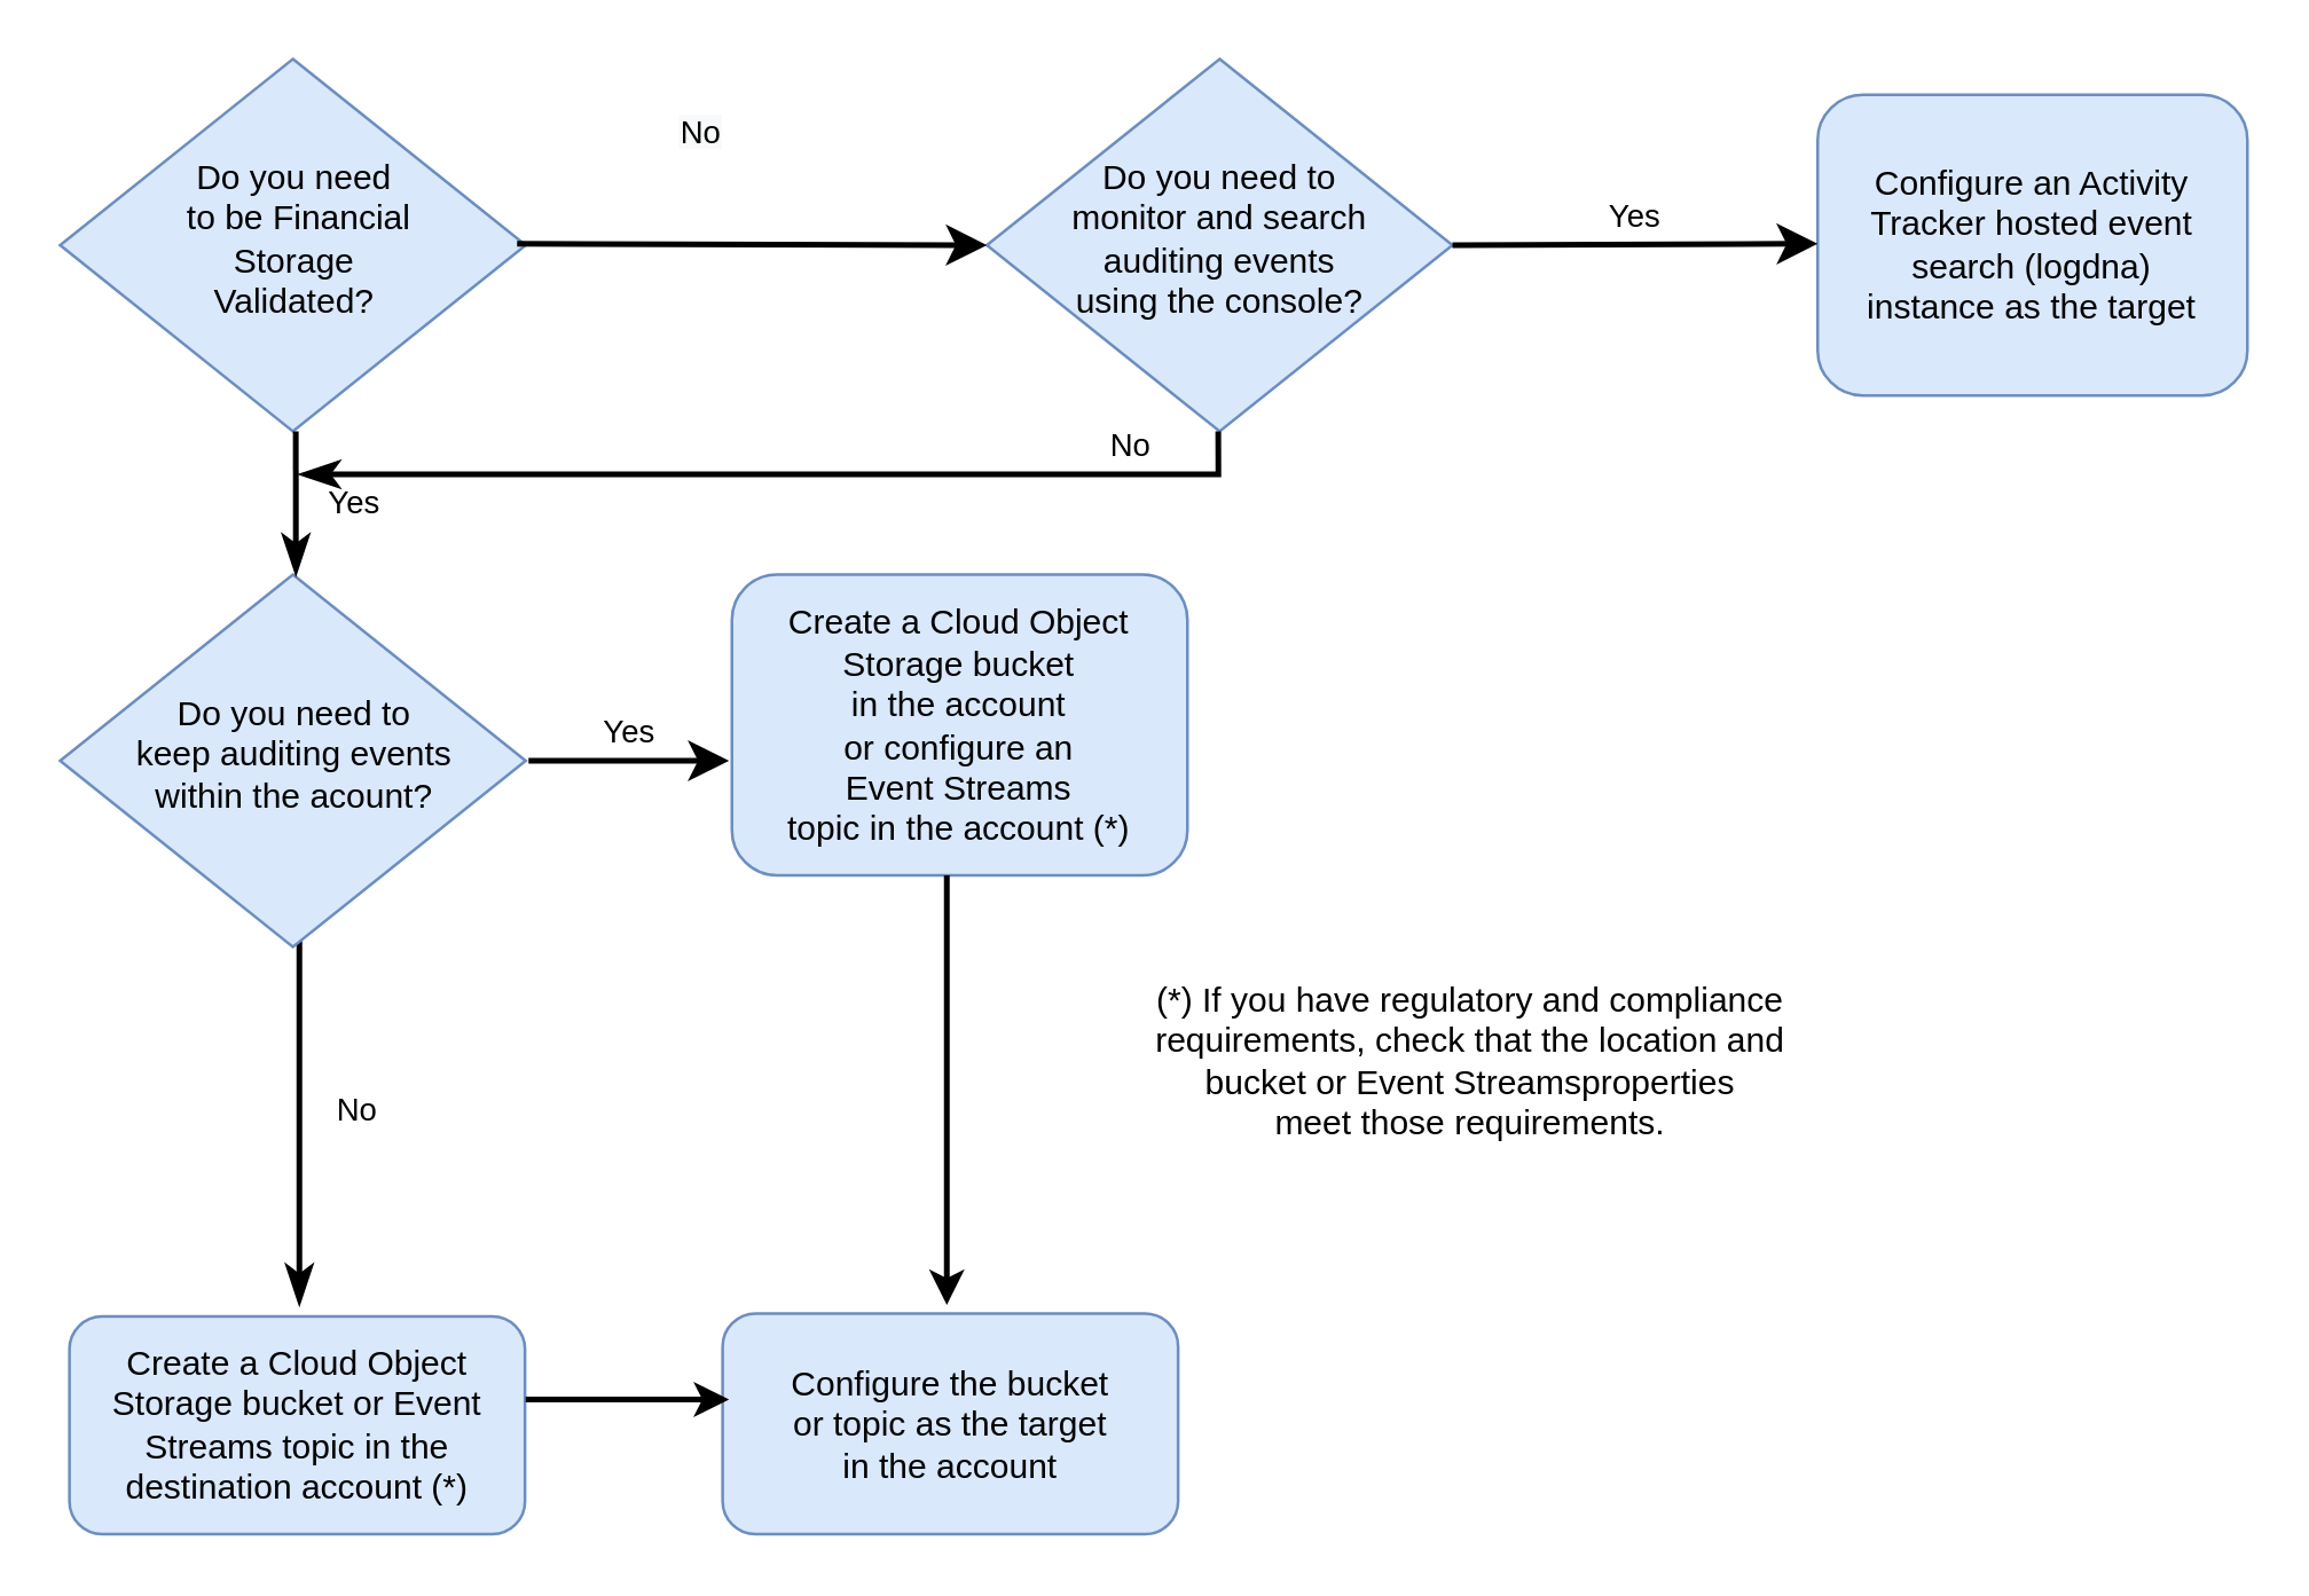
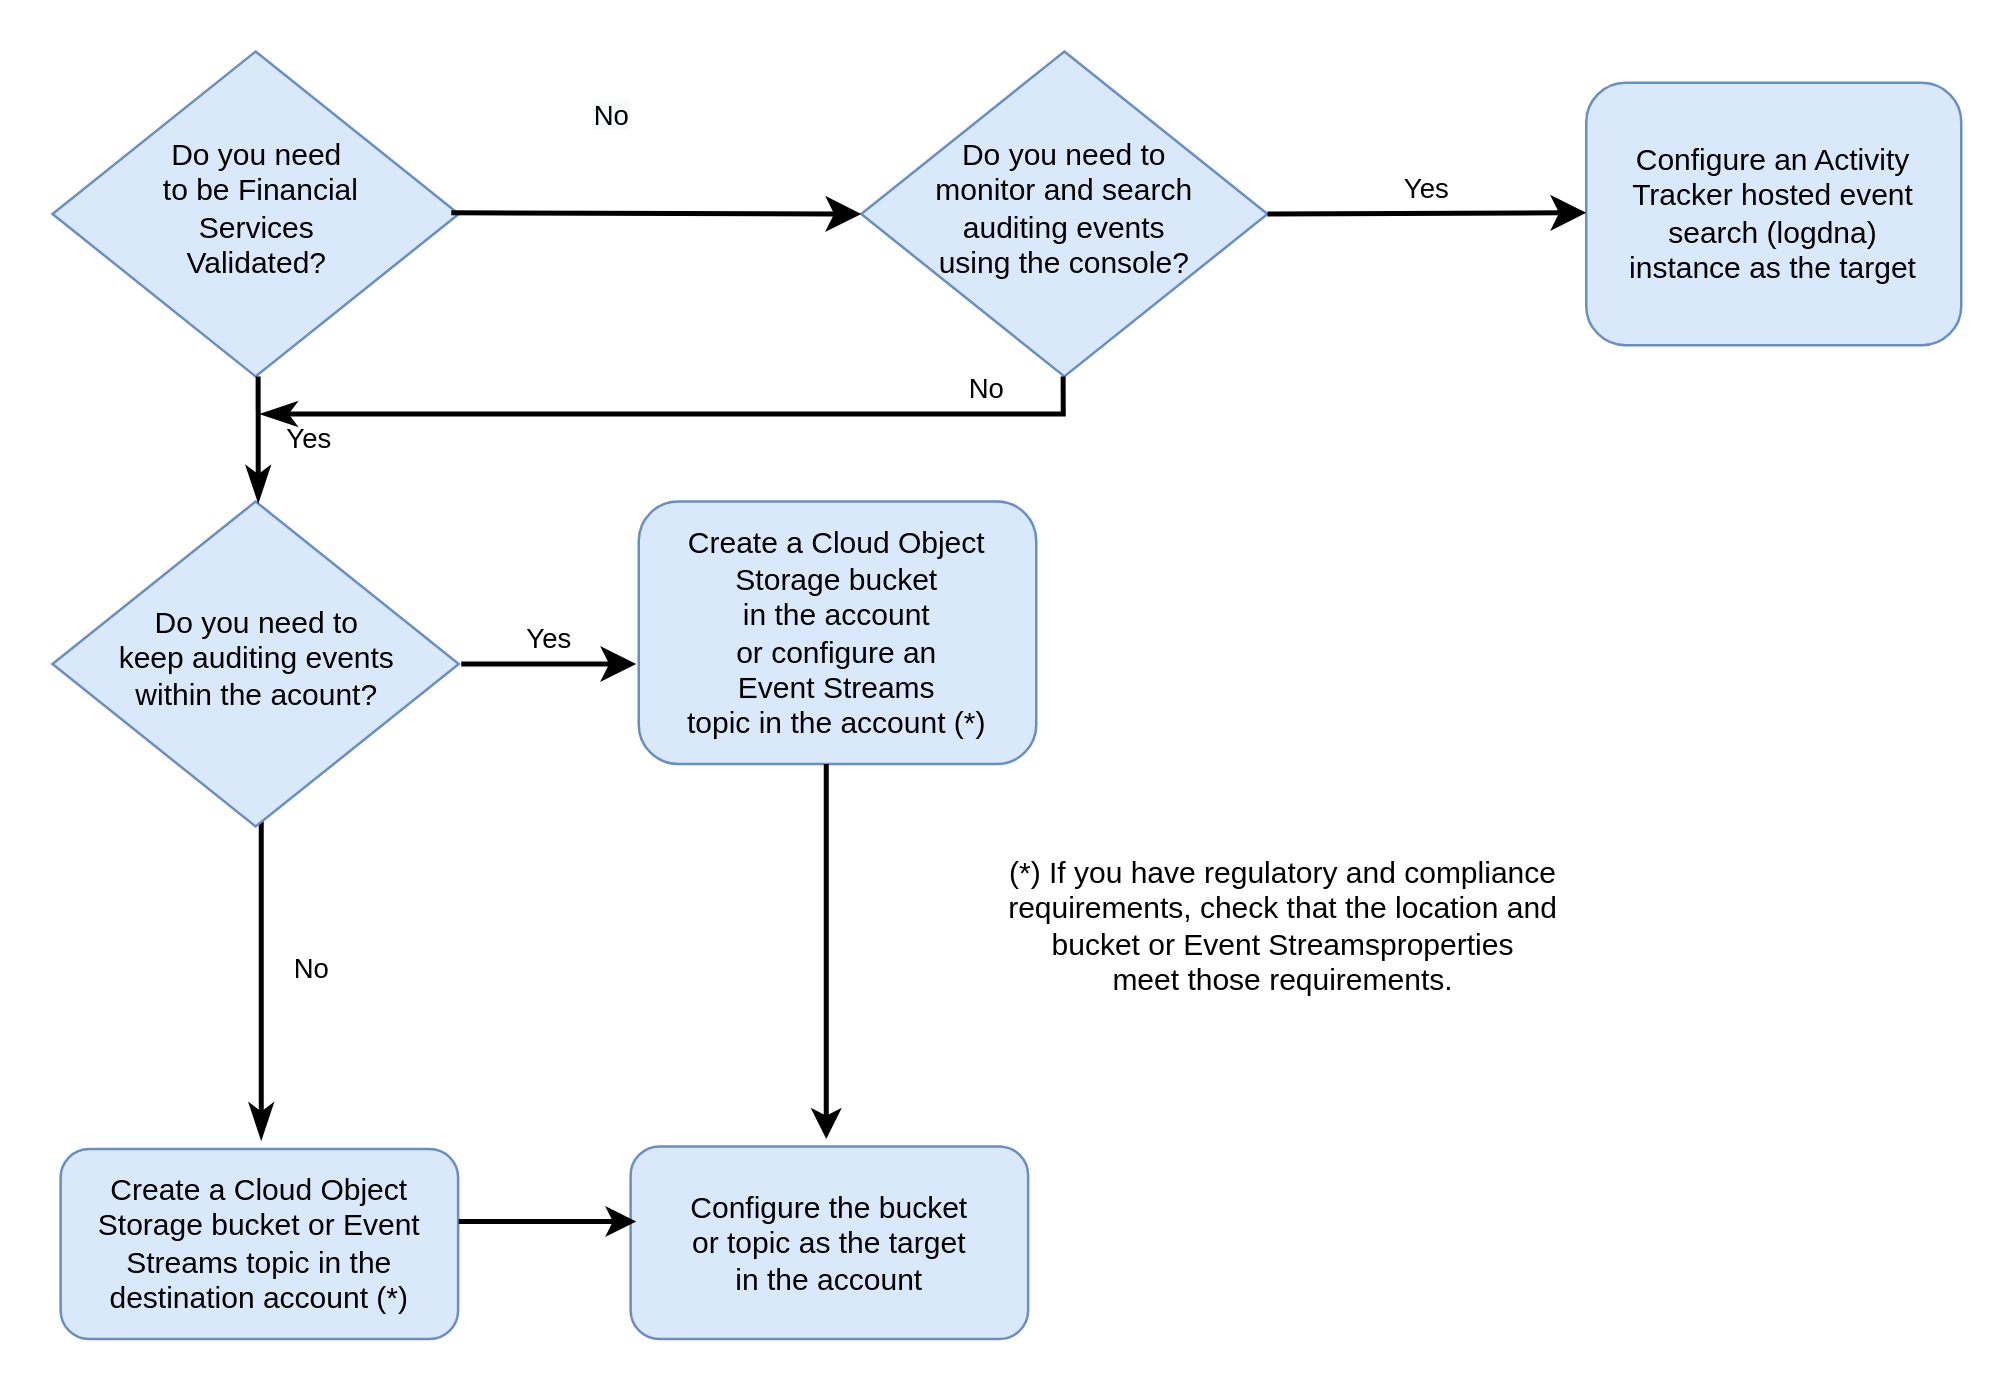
- <mxCell id="3" value="Do you need&lt;br&gt;&amp;nbsp;to be Financial&lt;br&gt;Storage &lt;br&gt;Validated?" style="rhombus;whiteSpace=wrap;html=1;shadow=0;fontFamily=Helvetica;fontSize=12;align=center;strokeWidth=1;spacing=6;spacingTop=-4;fillColor=#dae8fc;strokeColor=#6c8ebf;" parent="1" vertex="1"><mxGeometry x="20.5" y="20" width="162.5" height="130" as="geometry" /></mxCell>
+ <mxCell id="3" value="Do you need&lt;br&gt;&amp;nbsp;to be Financial&lt;br&gt;Services &lt;br&gt;Validated?" style="rhombus;whiteSpace=wrap;html=1;shadow=0;fontFamily=Helvetica;fontSize=12;align=center;strokeWidth=1;spacing=6;spacingTop=-4;fillColor=#dae8fc;strokeColor=#6c8ebf;" parent="1" vertex="1"><mxGeometry x="20.5" y="20" width="162.5" height="130" as="geometry" /></mxCell>
